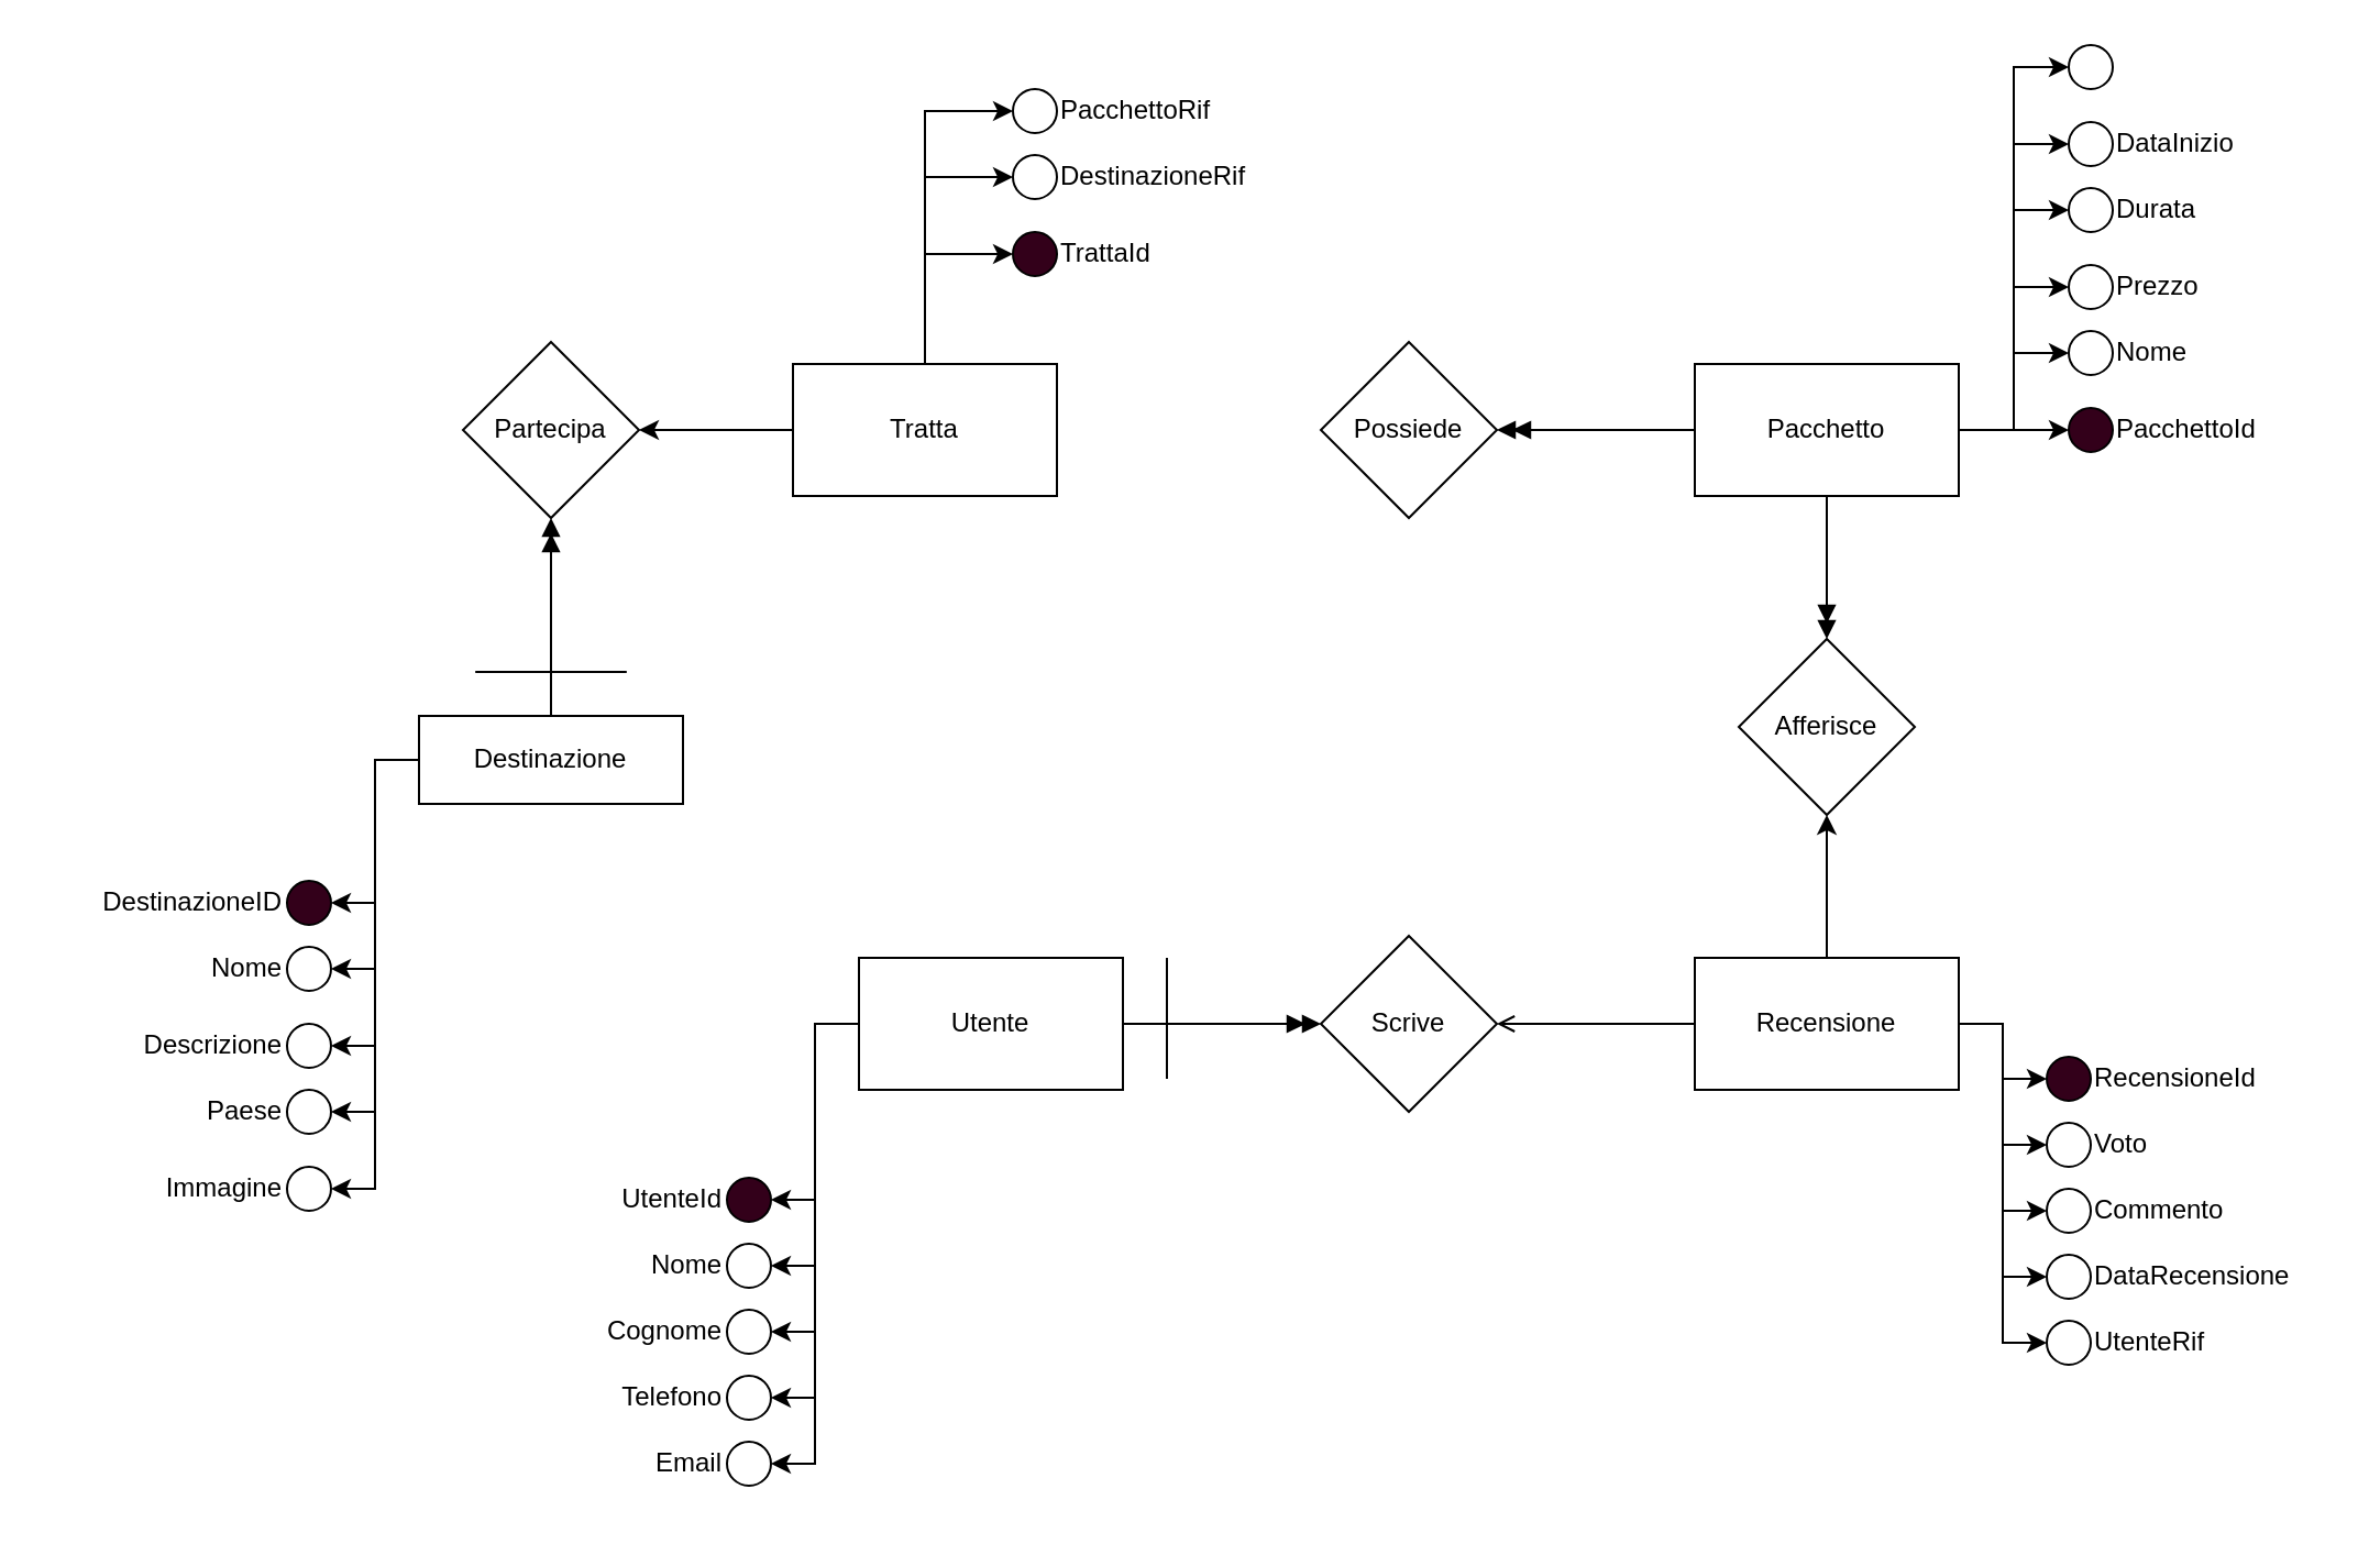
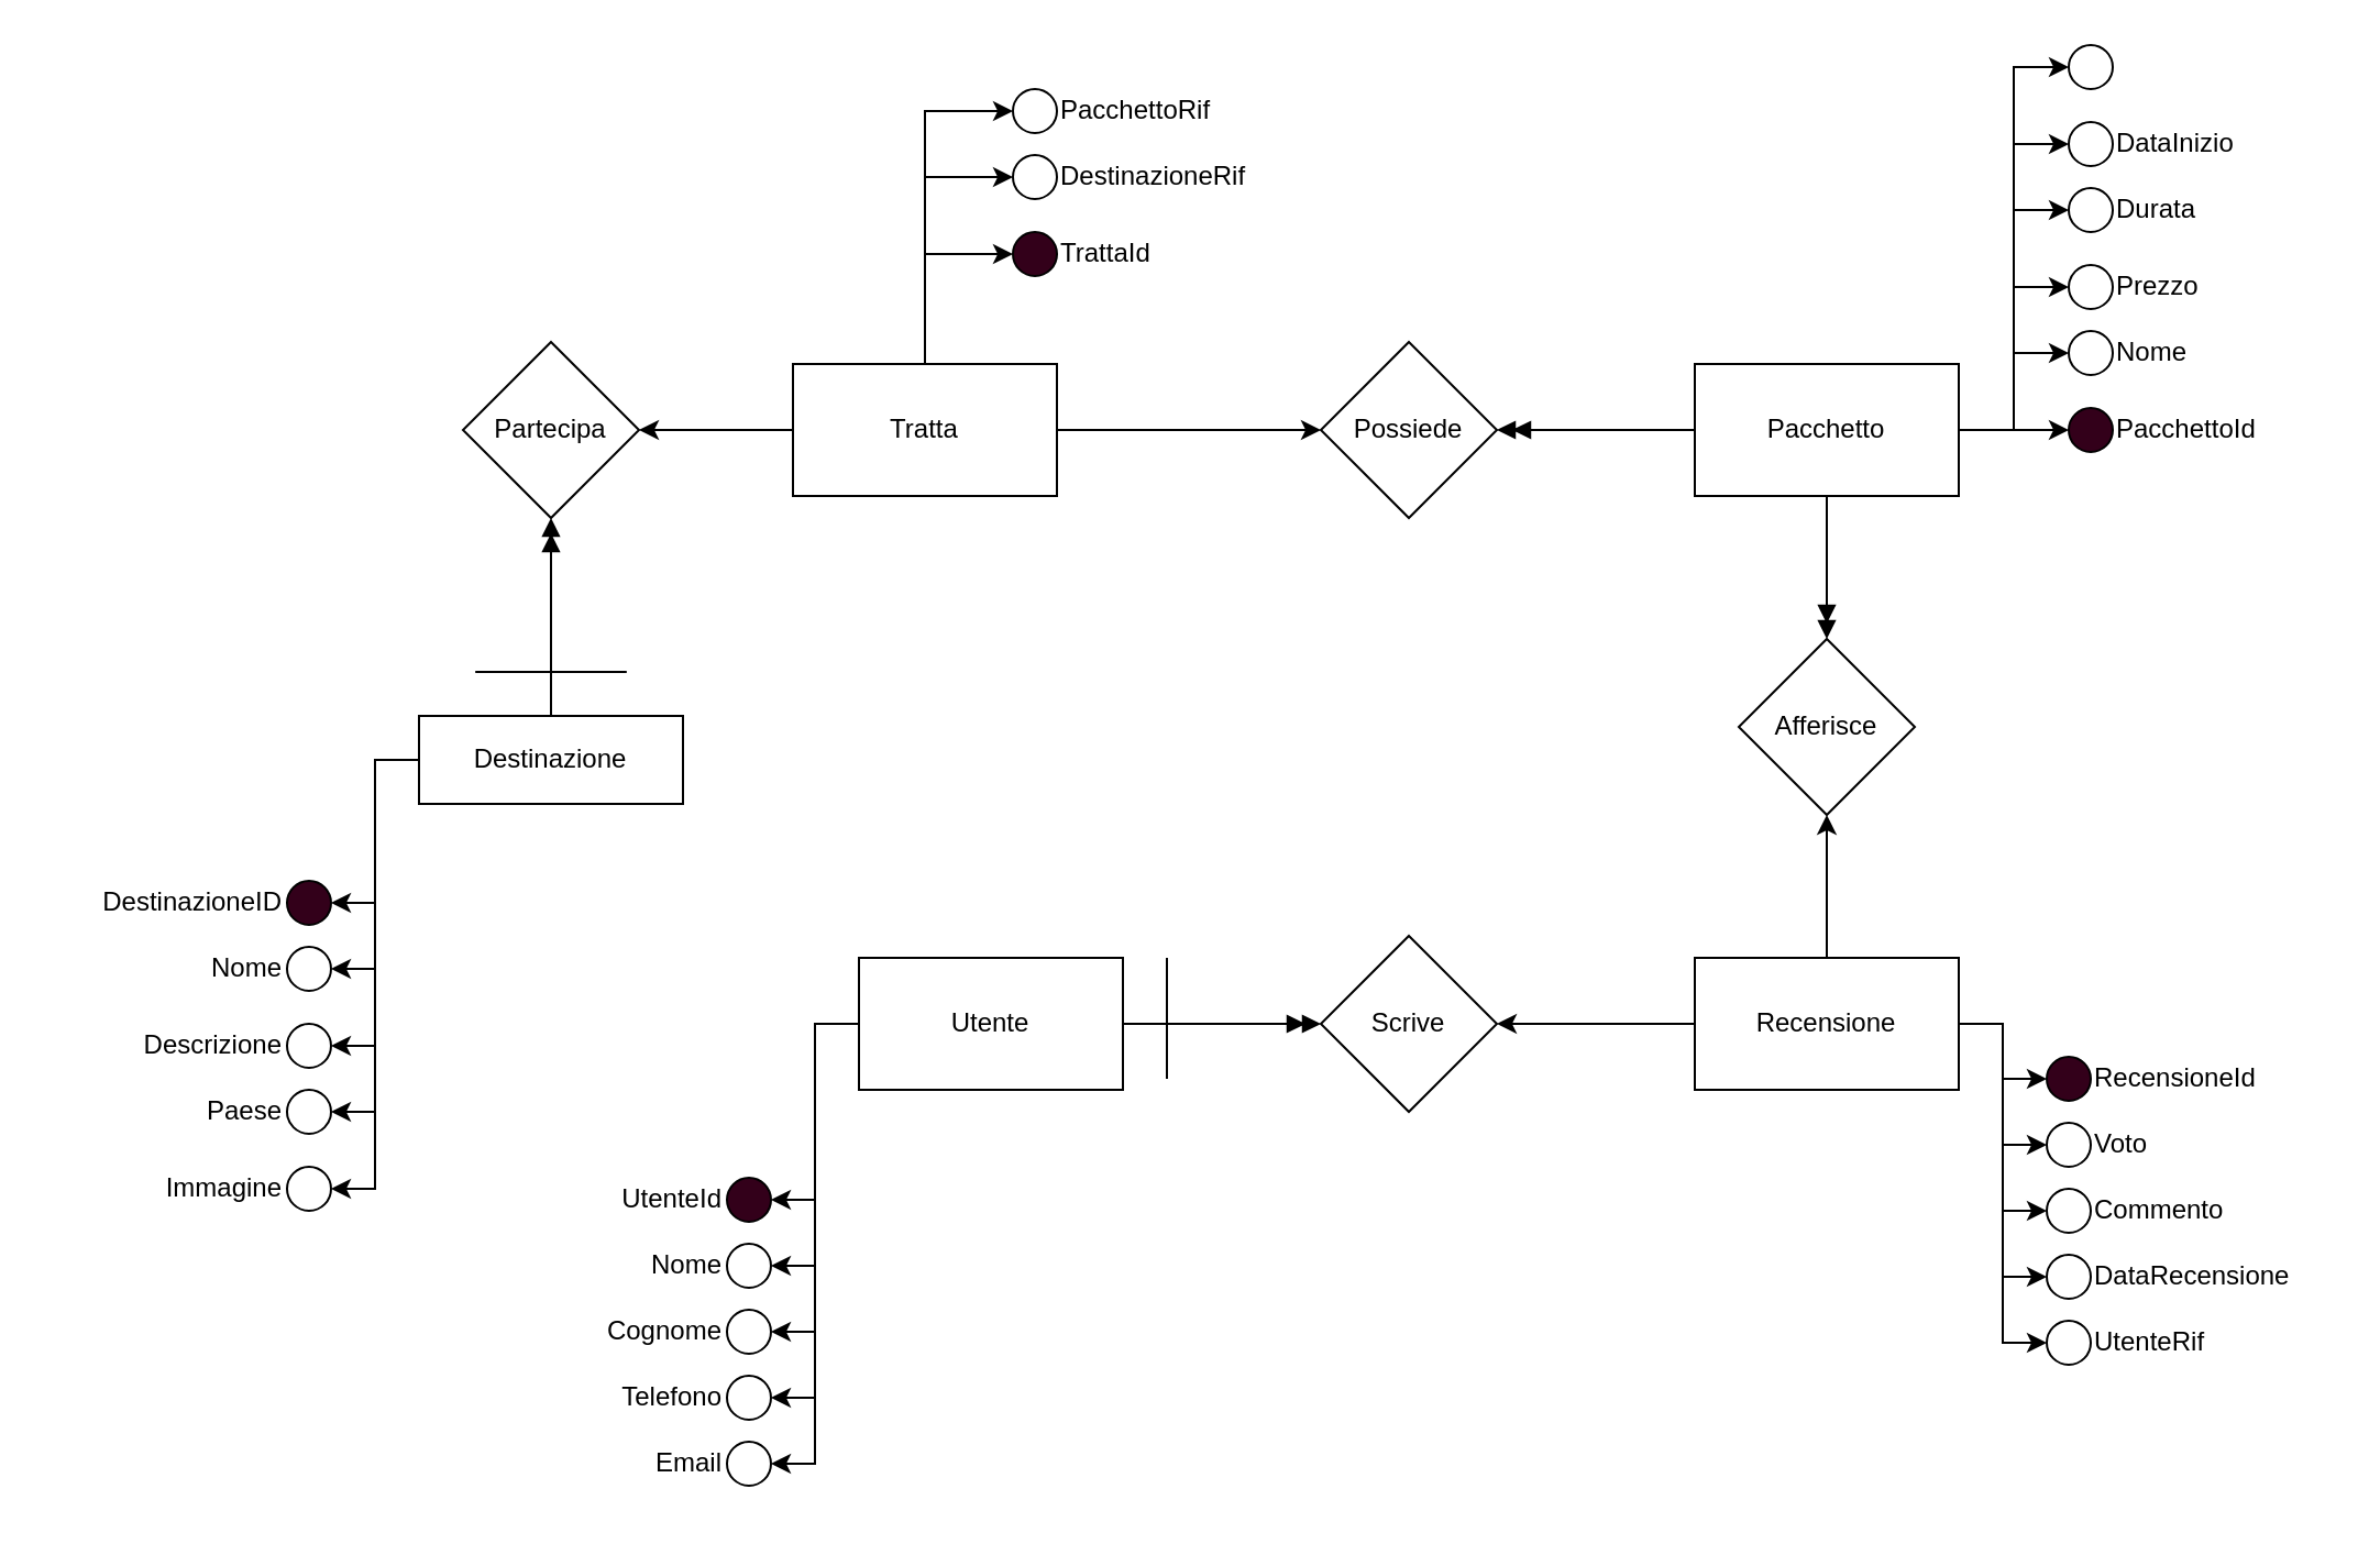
+ <mxCell id="36" style="edgeStyle=orthogonalEdgeStyle;rounded=0;orthogonalLoop=1;jettySize=auto;html=1;entryX=0;entryY=0.5;entryDx=0;entryDy=0;" edge="1" parent="1" source="41" target="9"><mxGeometry relative="1" as="geometry" /></mxCell>
- <mxCell id="20" style="edgeStyle=orthogonalEdgeStyle;rounded=0;orthogonalLoop=1;jettySize=auto;html=1;entryX=1;entryY=0.5;entryDx=0;entryDy=0;endArrow=open;" edge="1" parent="1" source="26" target="35"><mxGeometry relative="1" as="geometry" /></mxCell>
+ <mxCell id="20" style="edgeStyle=orthogonalEdgeStyle;rounded=0;orthogonalLoop=1;jettySize=auto;html=1;entryX=1;entryY=0.5;entryDx=0;entryDy=0;" edge="1" parent="1" source="26" target="35"><mxGeometry relative="1" as="geometry" /></mxCell>
